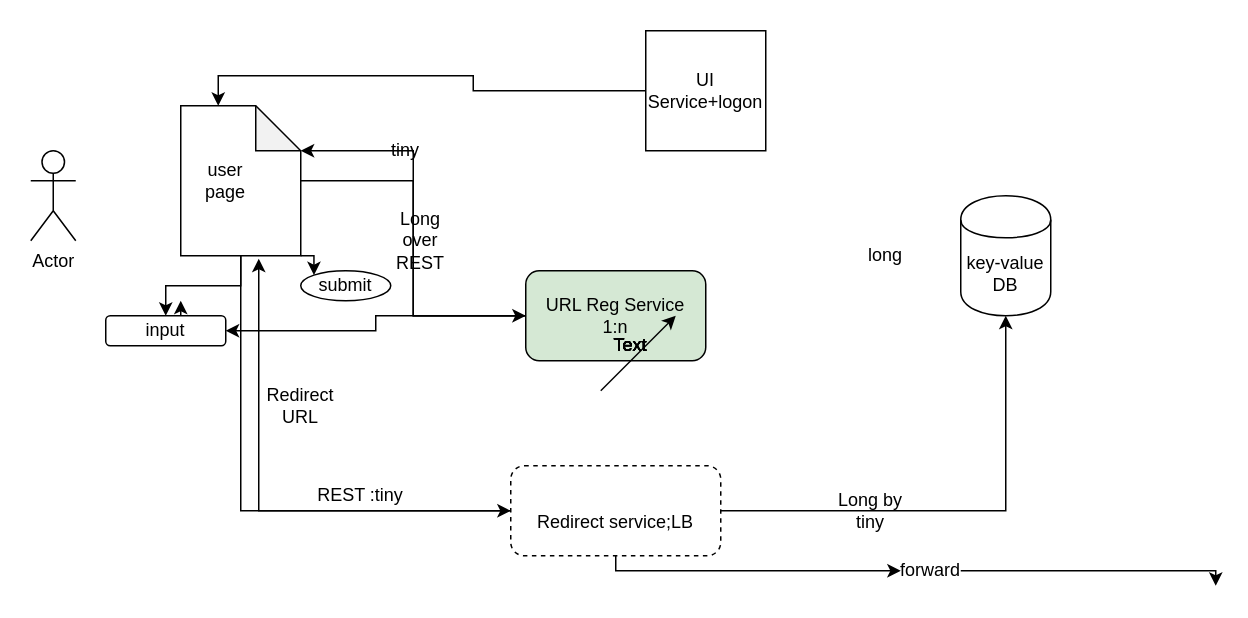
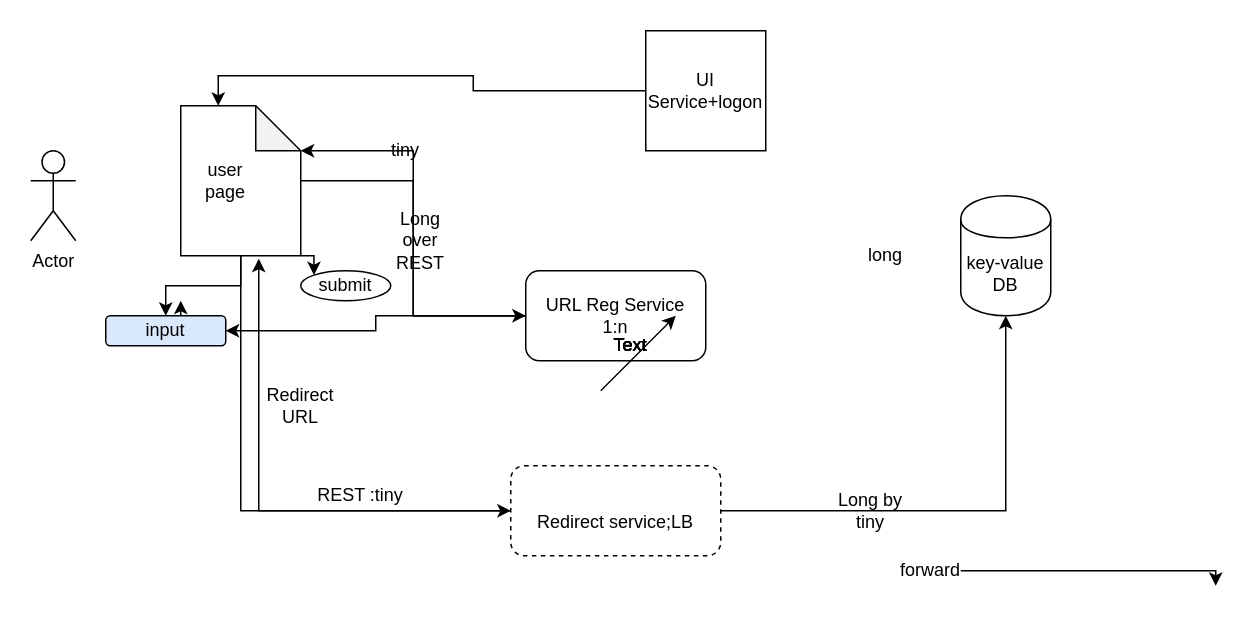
- <mxCell id="17" value="URL Reg Service&lt;br&gt;1:n" style="rounded=1;whiteSpace=wrap;html=1;fillColor=#d5e8d4;" parent="1" vertex="1"><mxGeometry x="350" y="180" width="120" height="60" as="geometry" /></mxCell>
+ <mxCell id="17" value="URL Reg Service&lt;br&gt;1:n" style="rounded=1;whiteSpace=wrap;html=1;" parent="1" vertex="1"><mxGeometry x="350" y="180" width="120" height="60" as="geometry" /></mxCell>
- <mxCell id="9" value="input" style="rounded=1;whiteSpace=wrap;html=1;" parent="1" vertex="1"><mxGeometry x="70" y="210" width="80" height="20" as="geometry" /></mxCell>
+ <mxCell id="9" value="input" style="rounded=1;whiteSpace=wrap;html=1;fillColor=#dae8fc;" parent="1" vertex="1"><mxGeometry x="70" y="210" width="80" height="20" as="geometry" /></mxCell>
- <mxCell id="38" style="edgeStyle=orthogonalEdgeStyle;rounded=0;orthogonalLoop=1;jettySize=auto;html=1;" parent="1" source="30" target="37" edge="1"><mxGeometry relative="1" as="geometry"><mxPoint x="810" y="390" as="targetPoint" /><mxPoint x="410" y="370" as="sourcePoint" /><Array as="points"><mxPoint x="410" y="380" /></Array></mxGeometry></mxCell>
